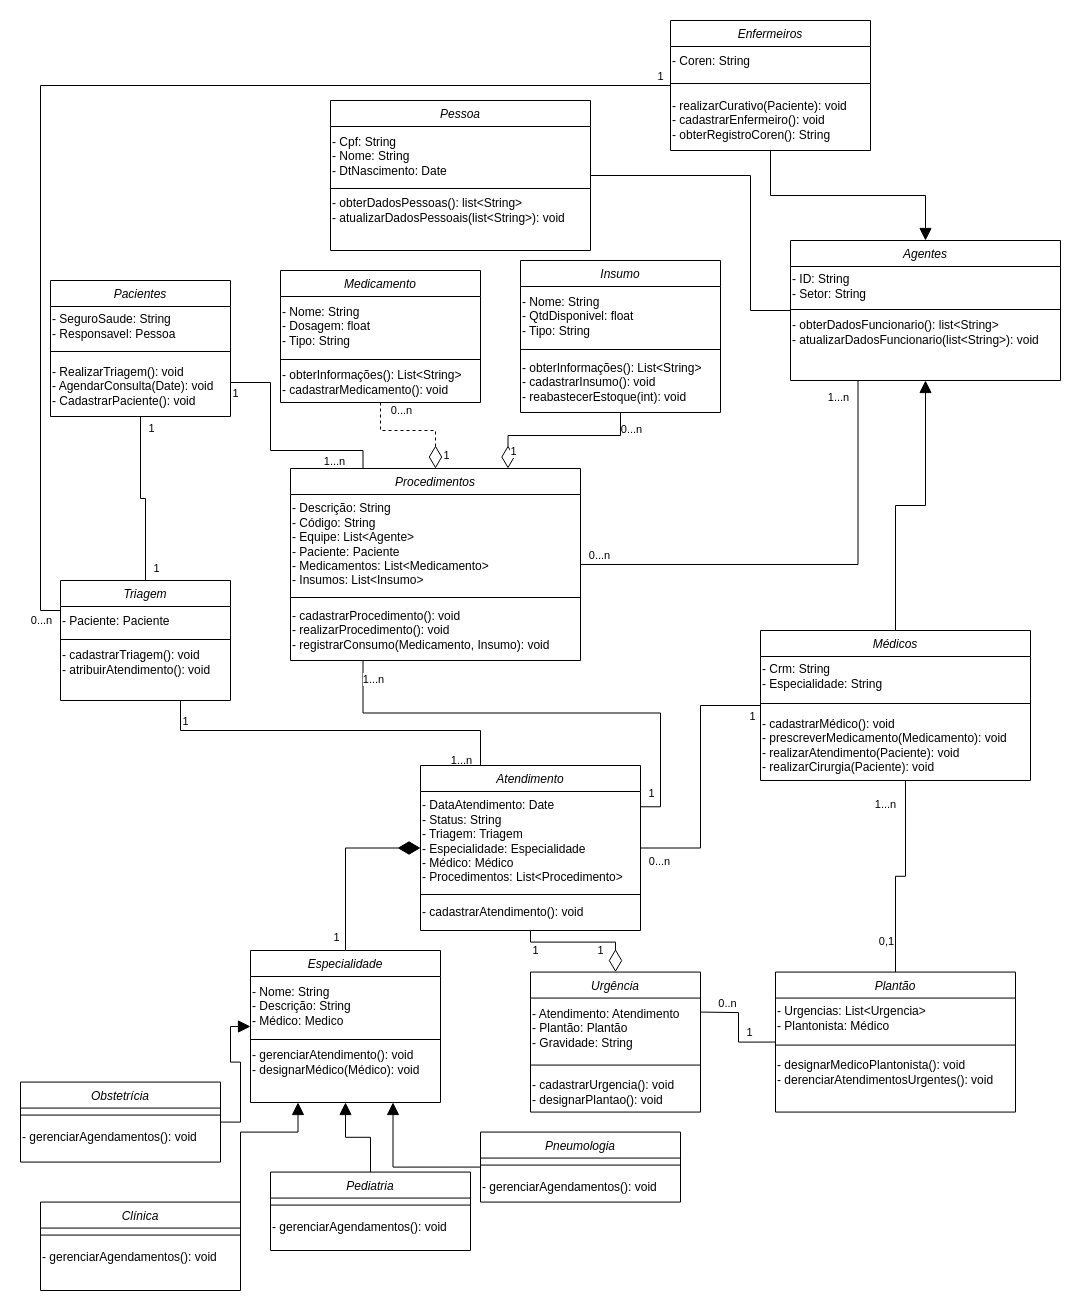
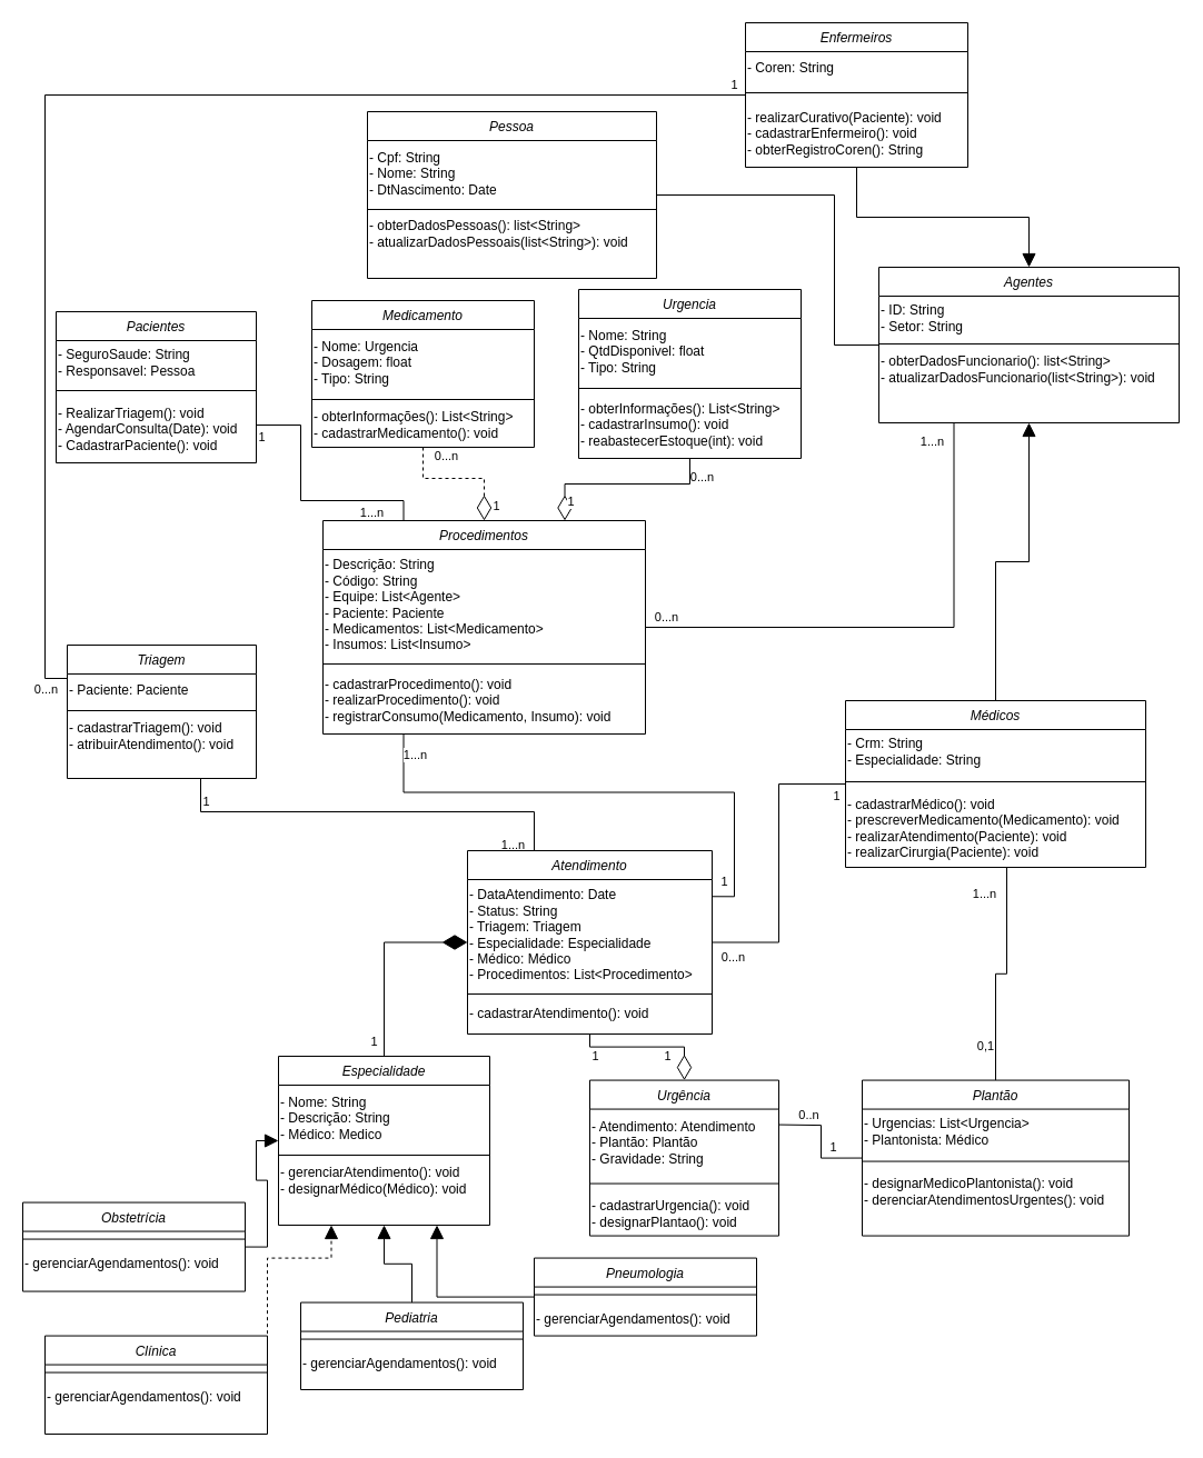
- <mxCell id="44" value="Insumo" style="swimlane;fontStyle=2;align=center;verticalAlign=top;childLayout=stackLayout;horizontal=1;startSize=26;horizontalStack=0;resizeParent=1;resizeLast=0;collapsible=1;marginBottom=0;rounded=0;shadow=0;strokeWidth=1;" vertex="1" parent="1"><mxGeometry x="520" y="260" width="200" height="152" as="geometry"><mxRectangle x="230" y="140" width="160" height="26" as="alternateBounds" /></mxGeometry></mxCell>
+ <mxCell id="44" value="Urgencia" style="swimlane;fontStyle=2;align=center;verticalAlign=top;childLayout=stackLayout;horizontal=1;startSize=26;horizontalStack=0;resizeParent=1;resizeLast=0;collapsible=1;marginBottom=0;rounded=0;shadow=0;strokeWidth=1;" vertex="1" parent="1"><mxGeometry x="520" y="260" width="200" height="152" as="geometry"><mxRectangle x="230" y="140" width="160" height="26" as="alternateBounds" /></mxGeometry></mxCell>
- <mxCell id="41" value="- Nome: String&lt;br&gt;- Dosagem: float&lt;br&gt;- Tipo: String" style="text;html=1;align=left;verticalAlign=middle;resizable=0;points=[];autosize=1;strokeColor=none;fillColor=none;" vertex="1" parent="40"><mxGeometry y="26" width="200" height="60" as="geometry" /></mxCell>
+ <mxCell id="41" value="- Nome: Urgencia&lt;br&gt;- Dosagem: float&lt;br&gt;- Tipo: String" style="text;html=1;align=left;verticalAlign=middle;resizable=0;points=[];autosize=1;strokeColor=none;fillColor=none;" vertex="1" parent="40"><mxGeometry y="26" width="200" height="60" as="geometry" /></mxCell>
- <mxCell id="2" style="edgeStyle=orthogonalEdgeStyle;rounded=0;orthogonalLoop=1;jettySize=auto;html=1;exitX=0.5;exitY=1;exitDx=0;exitDy=0;entryX=0.5;entryY=0;entryDx=0;entryDy=0;endArrow=none;endFill=0;" edge="1" parent="1" source="5" target="54"><mxGeometry relative="1" as="geometry" /></mxCell>
- <mxCell id="3" value="1" style="edgeLabel;html=1;align=center;verticalAlign=middle;resizable=0;points=[];" vertex="1" connectable="0" parent="2"><mxGeometry x="-0.796" y="1" relative="1" as="geometry"><mxPoint x="9" y="-6" as="offset" /></mxGeometry></mxCell>
- <mxCell id="4" value="1" style="edgeLabel;html=1;align=center;verticalAlign=middle;resizable=0;points=[];" vertex="1" connectable="0" parent="2"><mxGeometry x="0.841" y="-1" relative="1" as="geometry"><mxPoint x="11" as="offset" /></mxGeometry></mxCell>
- <mxCell id="68" style="edgeStyle=orthogonalEdgeStyle;rounded=0;orthogonalLoop=1;jettySize=auto;html=1;exitX=1;exitY=0.25;exitDx=0;exitDy=0;entryX=0.25;entryY=1;entryDx=0;entryDy=0;endArrow=block;endFill=1;endSize=10;" edge="1" parent="1" source="69" target="107"><mxGeometry relative="1" as="geometry"><mxPoint x="330" y="1201.57" as="targetPoint" /><Array as="points"><mxPoint x="240" y="1221.57" /><mxPoint x="240" y="1131.57" /><mxPoint x="290" y="1131.57" /></Array></mxGeometry></mxCell>
+ <mxCell id="68" style="edgeStyle=orthogonalEdgeStyle;rounded=0;orthogonalLoop=1;jettySize=auto;html=1;exitX=1;exitY=0.25;exitDx=0;exitDy=0;entryX=0.25;entryY=1;entryDx=0;entryDy=0;endArrow=block;endFill=1;endSize=10;dashed=1;" edge="1" parent="1" source="69" target="107"><mxGeometry relative="1" as="geometry"><mxPoint x="330" y="1201.57" as="targetPoint" /><Array as="points"><mxPoint x="240" y="1221.57" /><mxPoint x="240" y="1131.57" /><mxPoint x="290" y="1131.57" /></Array></mxGeometry></mxCell>
